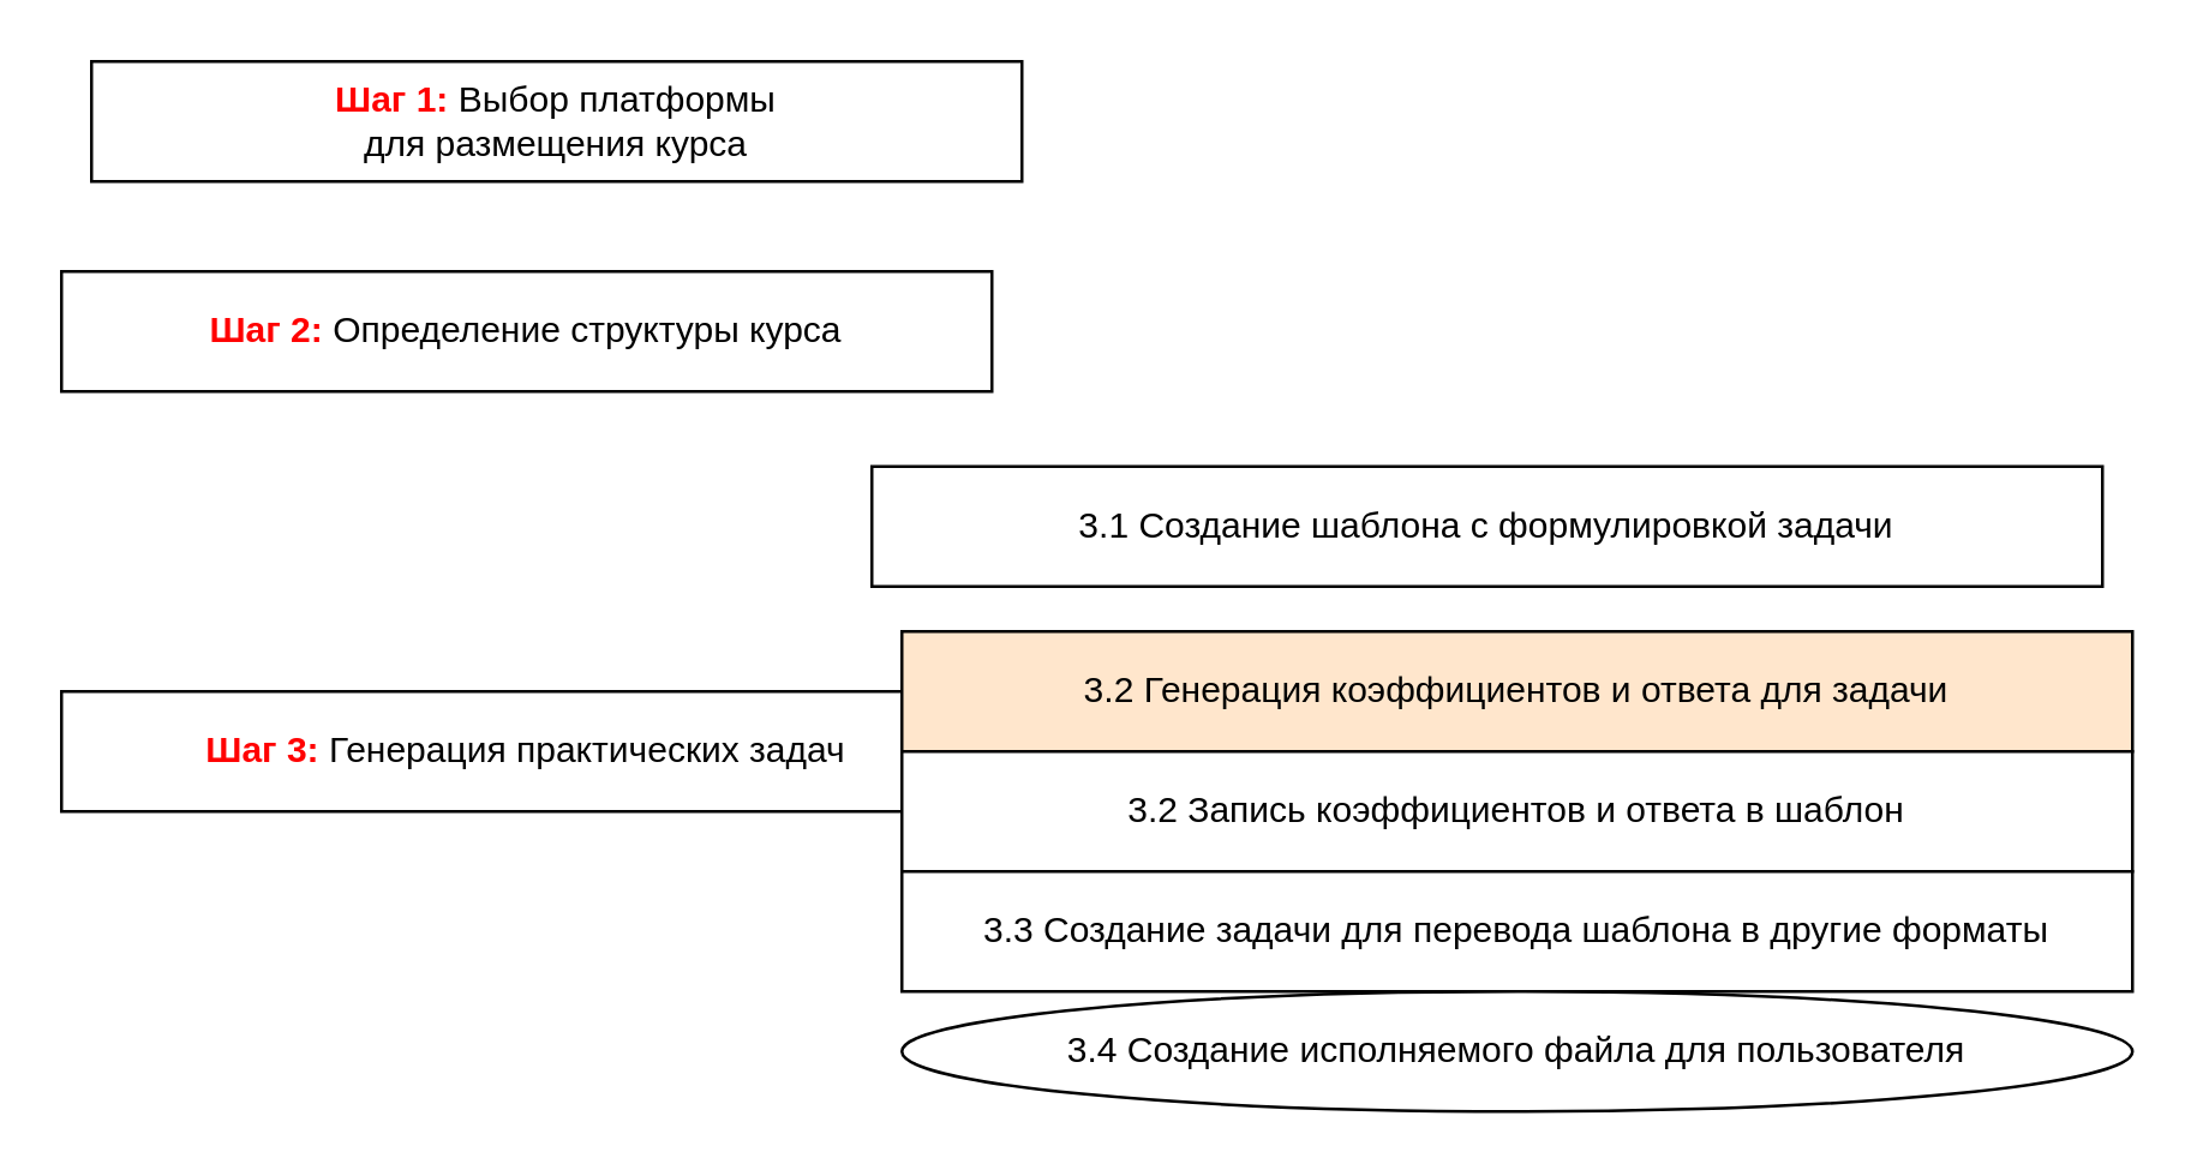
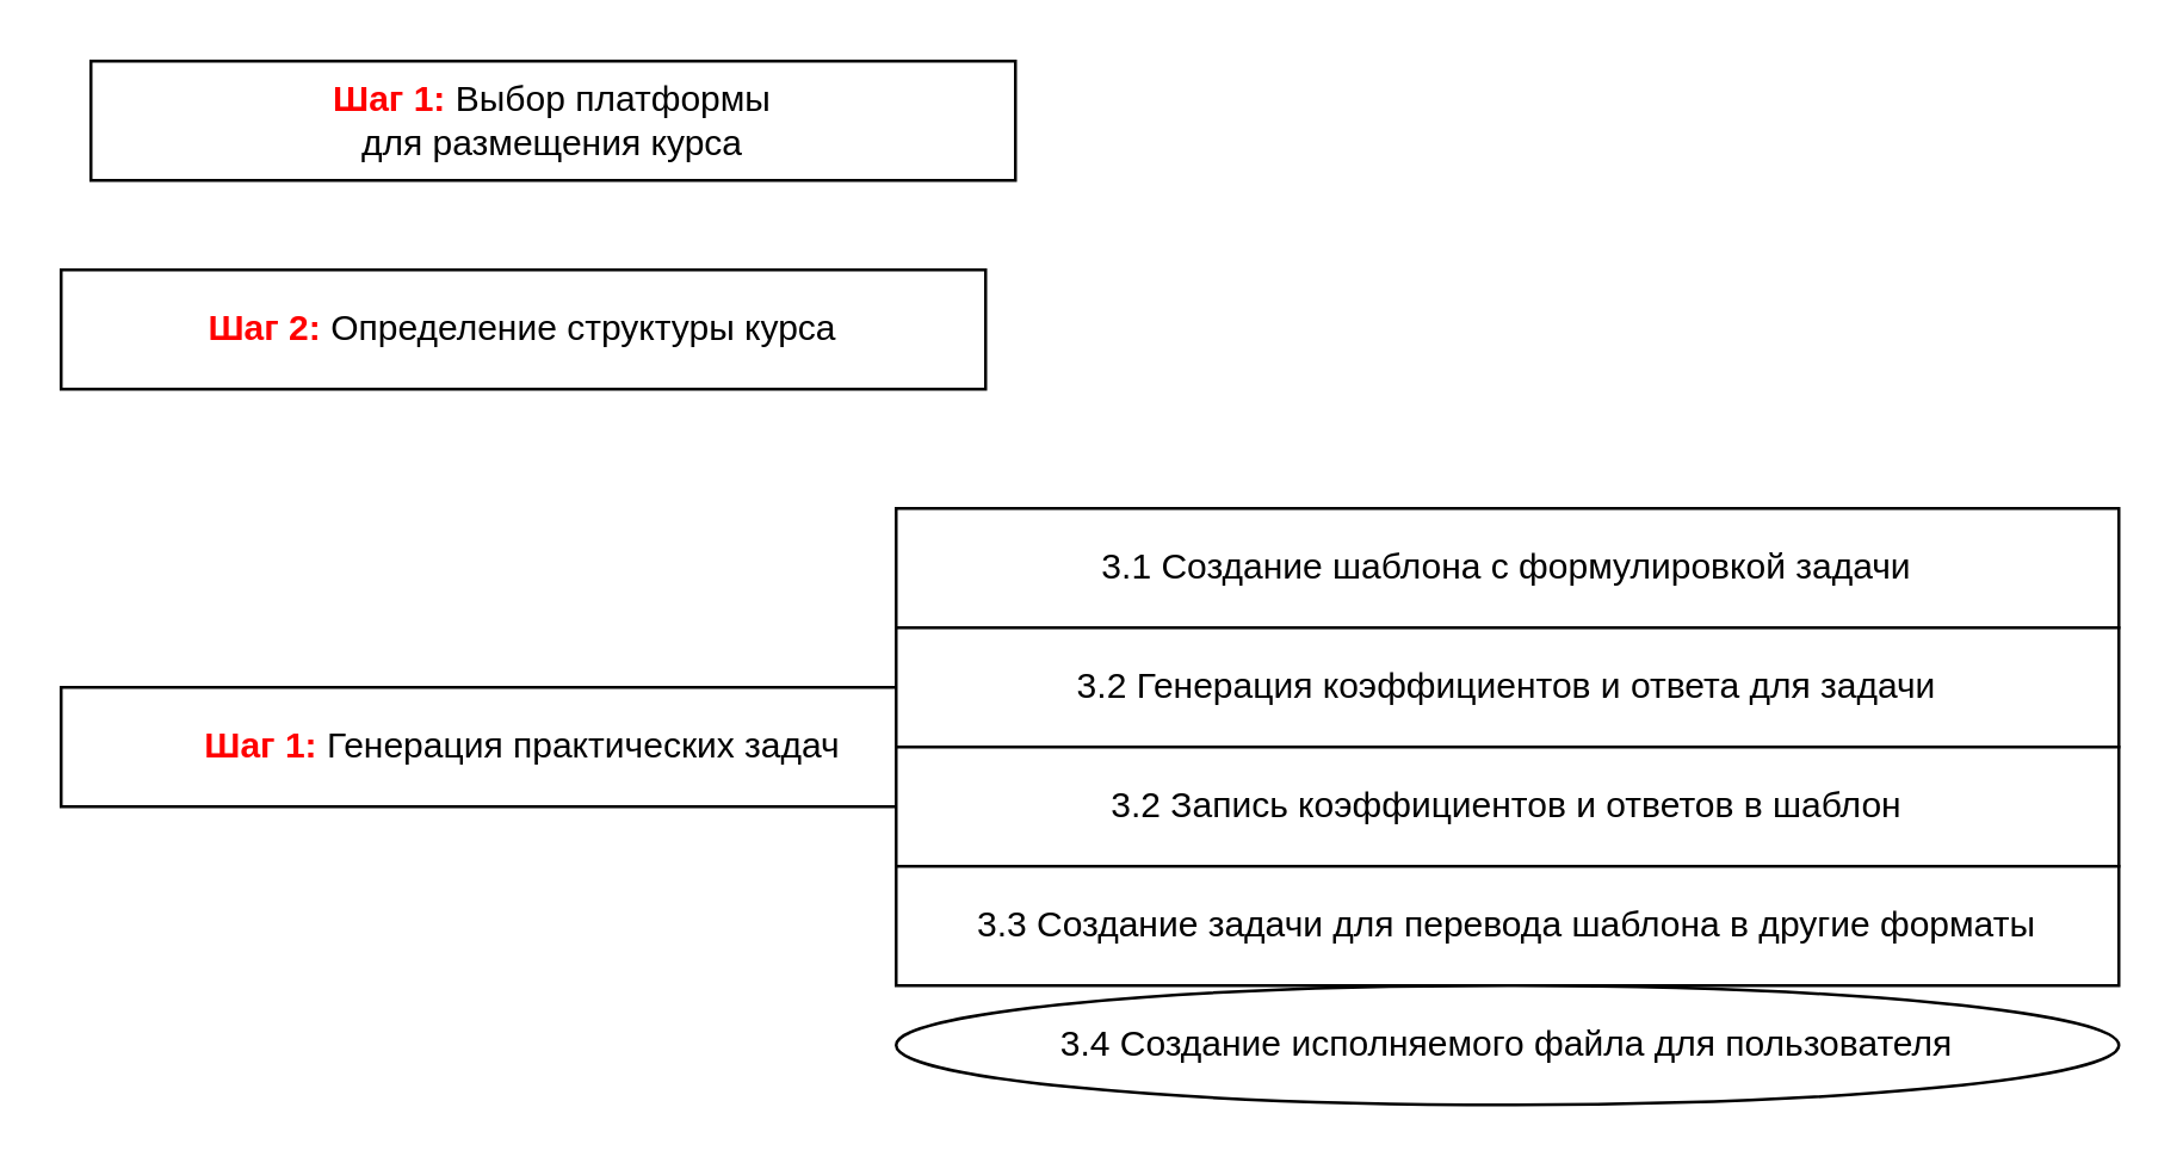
- <mxCell id="5" value="3.1 Создание шаблона с формулировкой задачи" style="rounded=0;whiteSpace=wrap;html=1;" vertex="1" parent="1"><mxGeometry x="290" y="155" width="410" height="40" as="geometry" /></mxCell>
+ <mxCell id="5" value="3.1 Создание шаблона с формулировкой задачи" style="rounded=0;whiteSpace=wrap;html=1;" vertex="1" parent="1"><mxGeometry x="300" y="170" width="410" height="40" as="geometry" /></mxCell>
- <mxCell id="6" value="3.2 Генерация коэффициентов и ответа для задачи" style="rounded=0;whiteSpace=wrap;html=1;fillColor=#ffe6cc;" vertex="1" parent="1"><mxGeometry x="300" y="210" width="410" height="40" as="geometry" /></mxCell>
+ <mxCell id="6" value="3.2 Генерация коэффициентов и ответа для задачи" style="rounded=0;whiteSpace=wrap;html=1;" vertex="1" parent="1"><mxGeometry x="300" y="210" width="410" height="40" as="geometry" /></mxCell>
- <mxCell id="4" value="&lt;font color=&quot;#ff0000&quot;&gt;&lt;b&gt;Шаг 3:&lt;/b&gt;&amp;nbsp;&lt;/font&gt;Генерация практических задач" style="rounded=0;whiteSpace=wrap;html=1;" vertex="1" parent="1"><mxGeometry x="20" y="230" width="310" height="40" as="geometry" /></mxCell>
+ <mxCell id="4" value="&lt;font color=&quot;#ff0000&quot;&gt;&lt;b&gt;Шаг 1:&lt;/b&gt;&amp;nbsp;&lt;/font&gt;Генерация практических задач" style="rounded=0;whiteSpace=wrap;html=1;" vertex="1" parent="1"><mxGeometry x="20" y="230" width="310" height="40" as="geometry" /></mxCell>
- <mxCell id="7" value="3.2 Запись коэффициентов и ответа в шаблон" style="rounded=0;whiteSpace=wrap;html=1;" vertex="1" parent="1"><mxGeometry x="300" y="250" width="410" height="40" as="geometry" /></mxCell>
+ <mxCell id="7" value="3.2 Запись коэффициентов и ответов в шаблон" style="rounded=0;whiteSpace=wrap;html=1;" vertex="1" parent="1"><mxGeometry x="300" y="250" width="410" height="40" as="geometry" /></mxCell>
